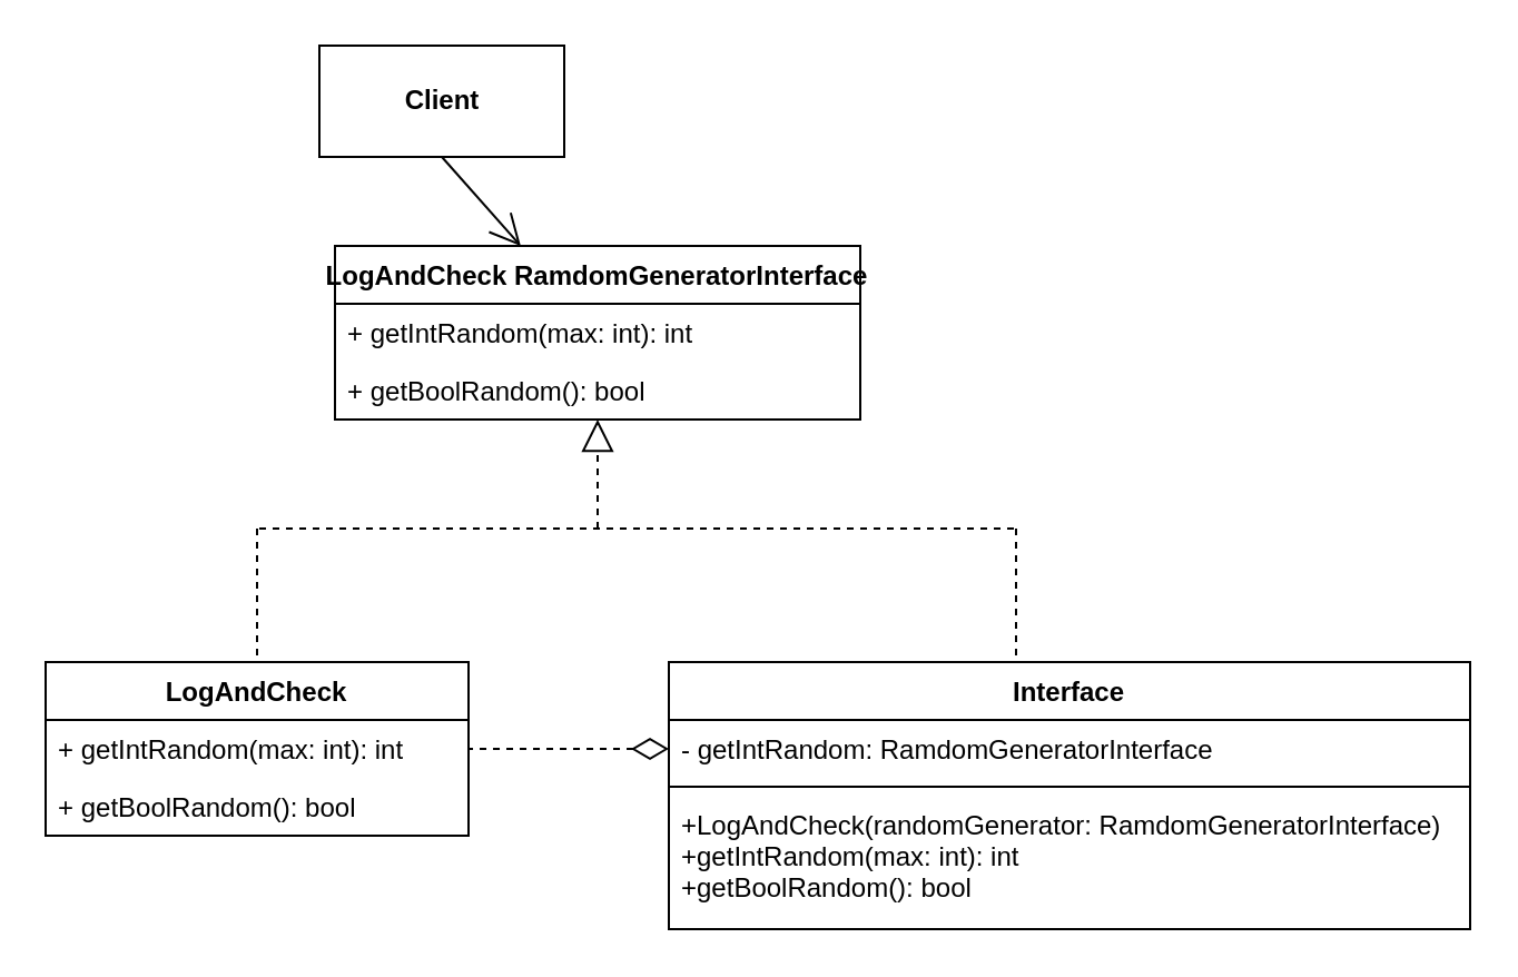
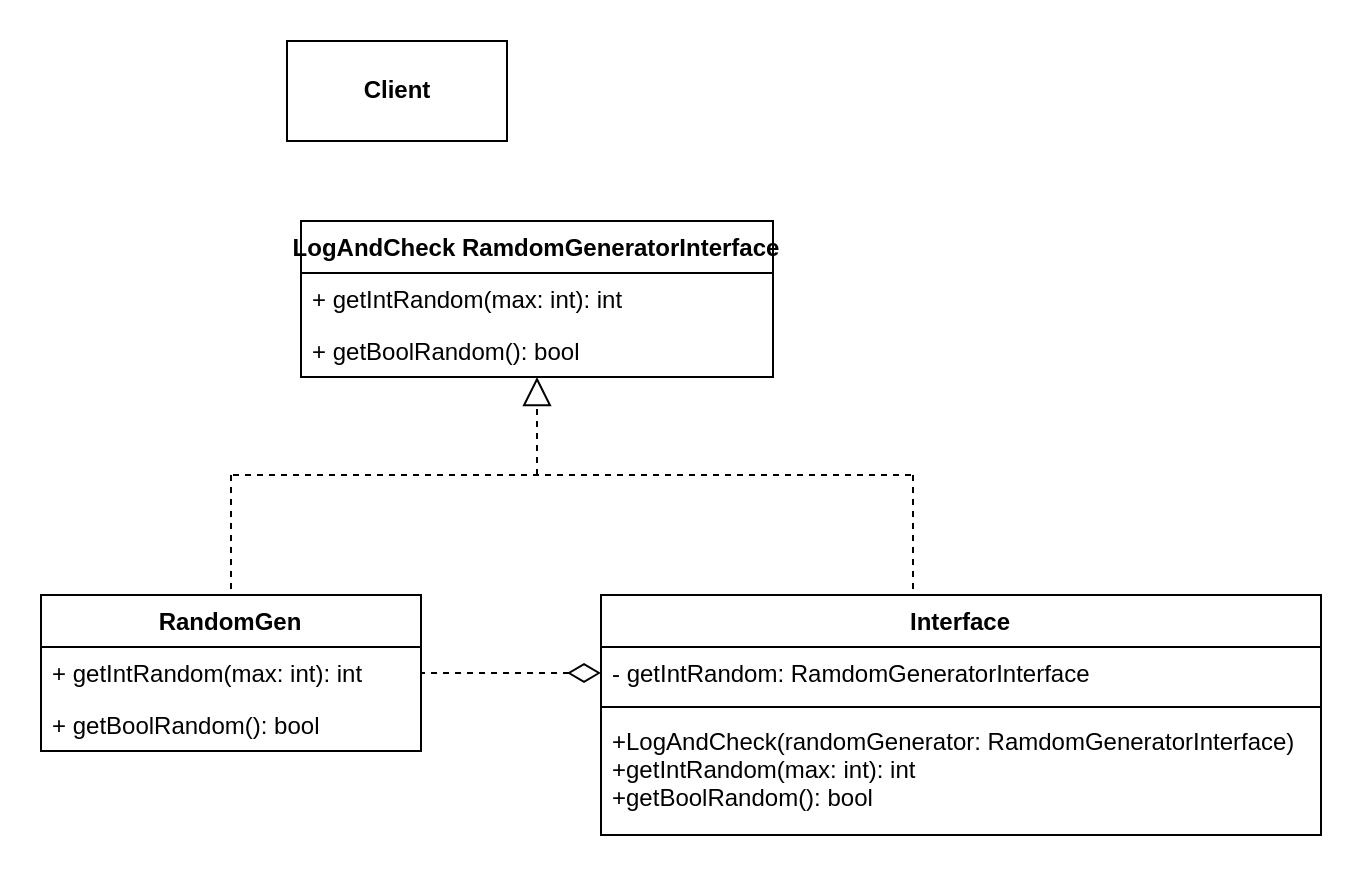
- <mxCell id="13" value="" style="endArrow=open;endFill=1;endSize=12;html=1;exitX=0.5;exitY=1;exitDx=0;exitDy=0;" parent="1" source="2" target="3" edge="1"><mxGeometry width="160" relative="1" as="geometry"><mxPoint x="184" y="240" as="sourcePoint" /><mxPoint x="344" y="240" as="targetPoint" /></mxGeometry></mxCell>
- <mxCell id="6" value="LogAndCheck" style="swimlane;fontStyle=1;childLayout=stackLayout;horizontal=1;startSize=26;fillColor=none;horizontalStack=0;resizeParent=1;resizeParentMax=0;resizeLast=0;collapsible=1;marginBottom=0;" parent="1" vertex="1"><mxGeometry x="20" y="297" width="190" height="78" as="geometry" /></mxCell>
+ <mxCell id="6" value="RandomGen" style="swimlane;fontStyle=1;childLayout=stackLayout;horizontal=1;startSize=26;fillColor=none;horizontalStack=0;resizeParent=1;resizeParentMax=0;resizeLast=0;collapsible=1;marginBottom=0;" parent="1" vertex="1"><mxGeometry x="20" y="297" width="190" height="78" as="geometry" /></mxCell>
